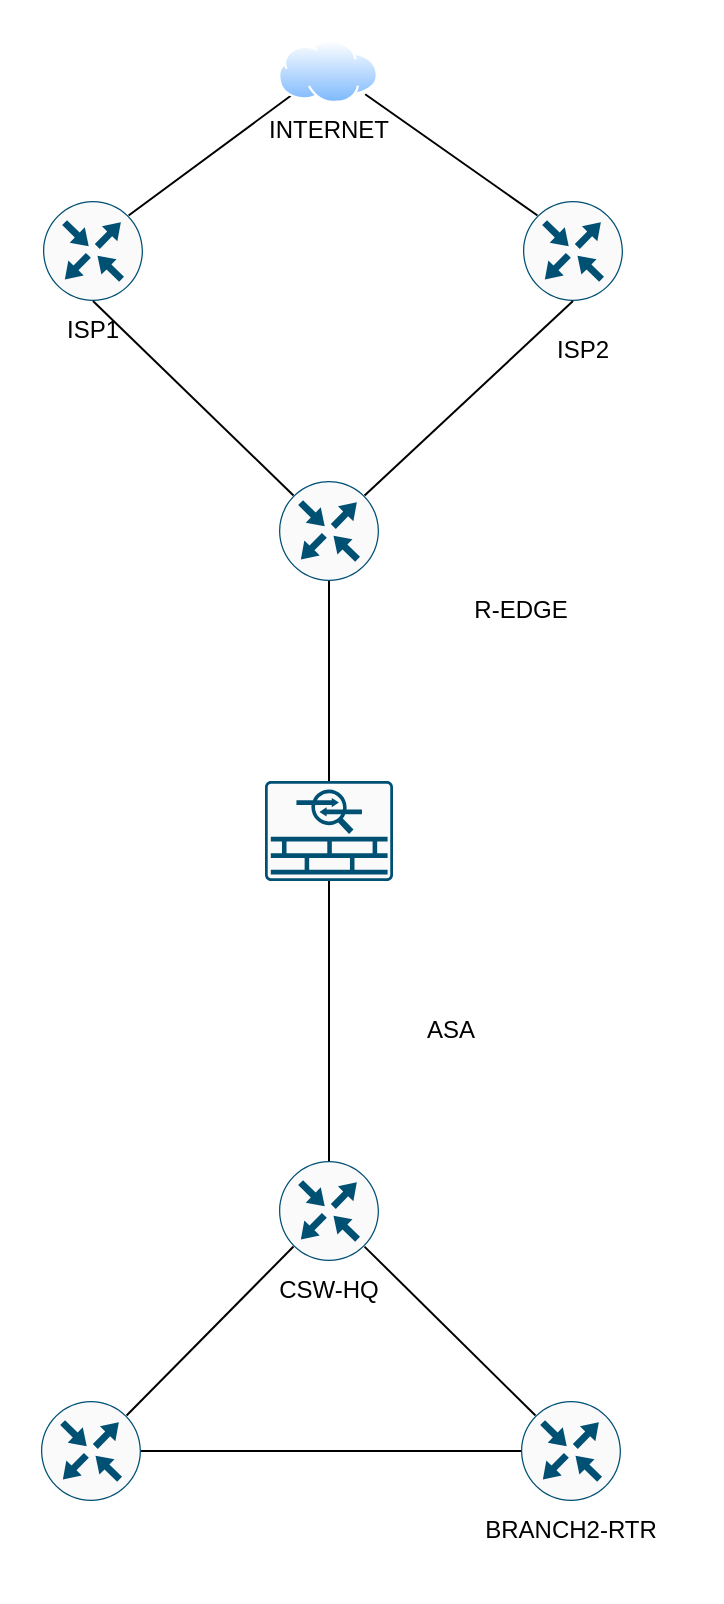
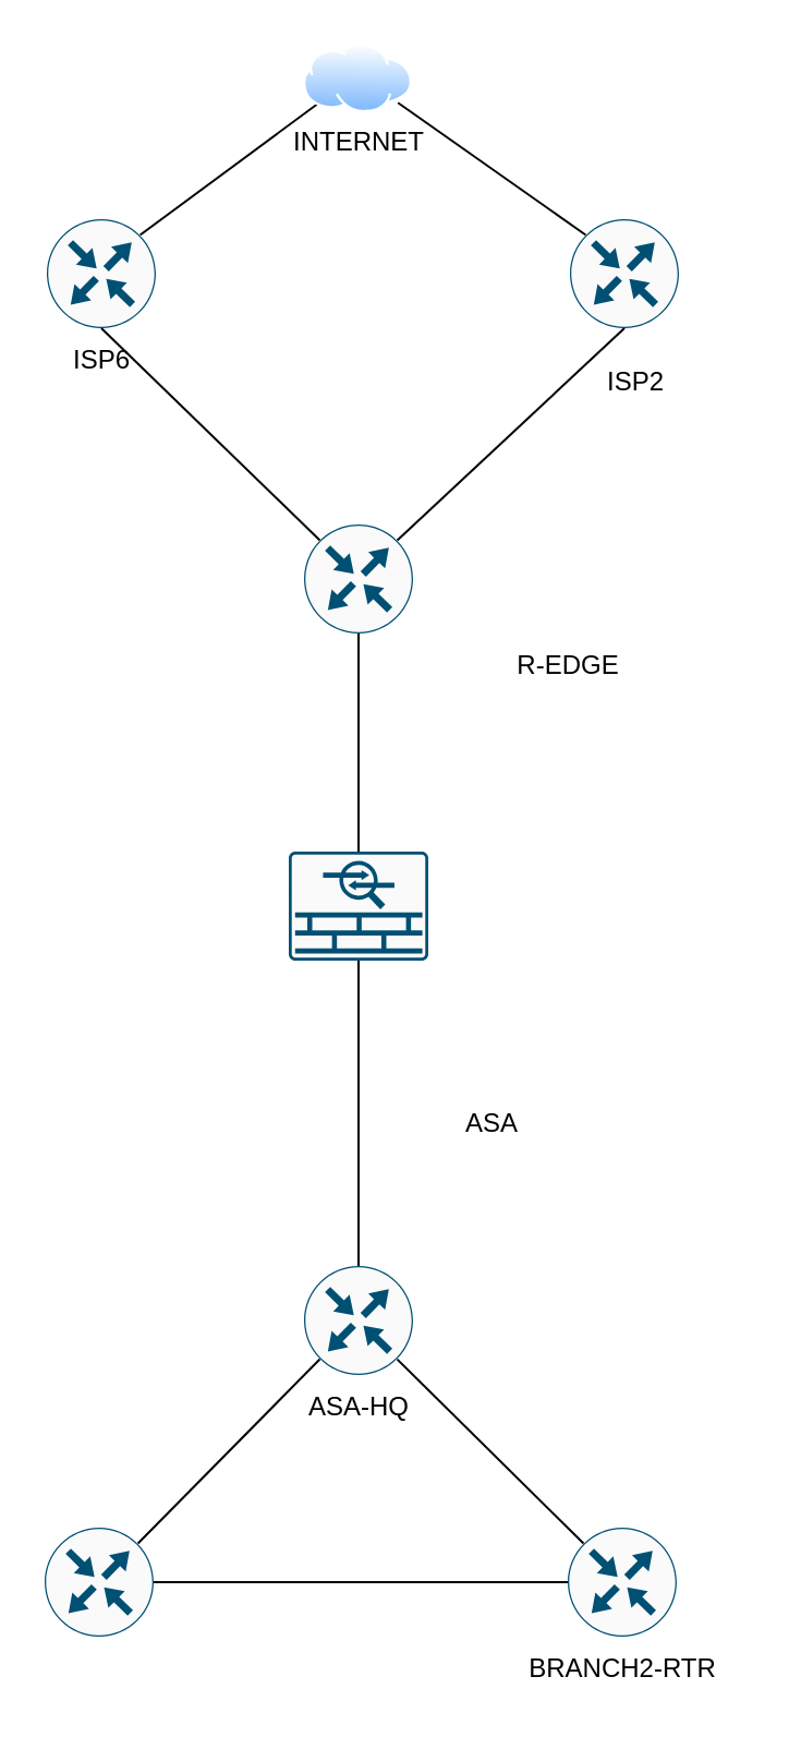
- <mxCell id="11" value="ISP1" style="text;html=1;align=center;verticalAlign=middle;resizable=0;points=[];autosize=1;strokeColor=none;fillColor=none;labelBackgroundColor=default;" parent="1" vertex="1"><mxGeometry x="21" y="150" width="50" height="30" as="geometry" /></mxCell>
+ <mxCell id="11" value="ISP6" style="text;html=1;align=center;verticalAlign=middle;resizable=0;points=[];autosize=1;strokeColor=none;fillColor=none;labelBackgroundColor=default;" parent="1" vertex="1"><mxGeometry x="21" y="150" width="50" height="30" as="geometry" /></mxCell>
- <mxCell id="15" value="CSW-HQ" style="text;html=1;align=center;verticalAlign=middle;resizable=0;points=[];autosize=1;strokeColor=none;fillColor=none;labelBackgroundColor=default;" parent="1" vertex="1"><mxGeometry x="129" y="630" width="70" height="30" as="geometry" /></mxCell>
+ <mxCell id="15" value="ASA-HQ" style="text;html=1;align=center;verticalAlign=middle;resizable=0;points=[];autosize=1;strokeColor=none;fillColor=none;labelBackgroundColor=default;" parent="1" vertex="1"><mxGeometry x="129" y="630" width="70" height="30" as="geometry" /></mxCell>
